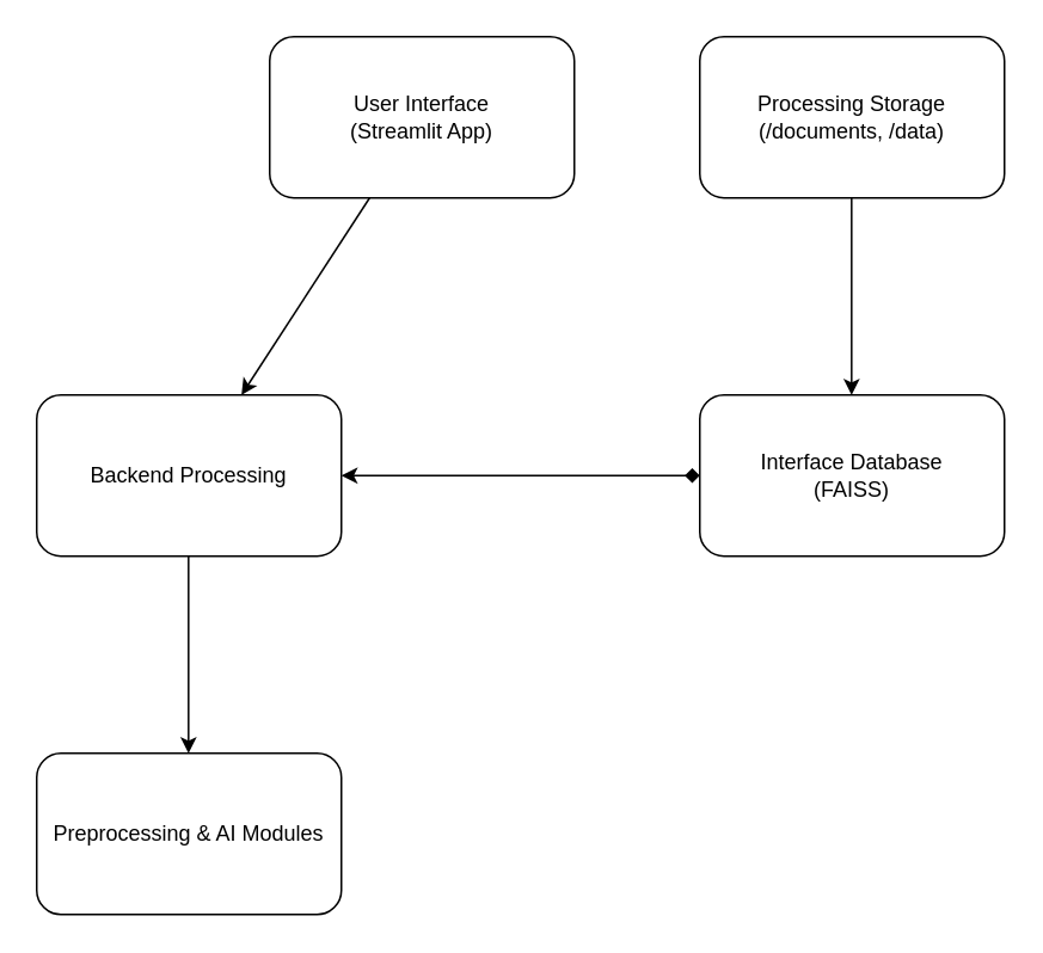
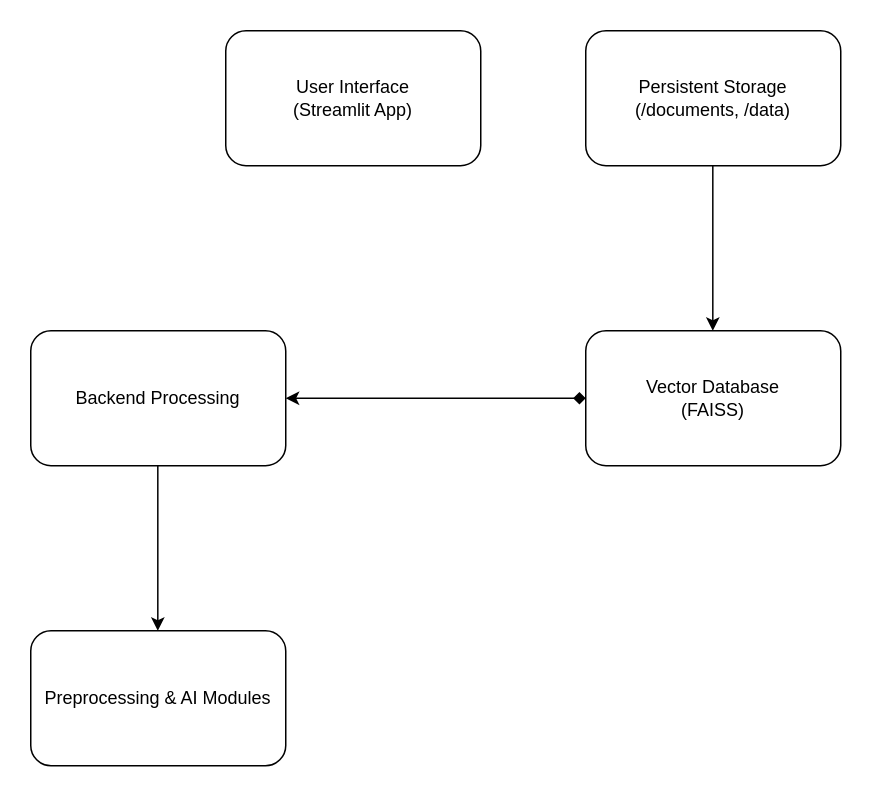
- <mxCell id="3" value="Processing Storage&lt;div&gt;(/documents, /data)&lt;/div&gt;" style="rounded=1;whiteSpace=wrap;html=1;" vertex="1" parent="1"><mxGeometry x="390" y="20" width="170" height="90" as="geometry" /></mxCell>
+ <mxCell id="3" value="Persistent Storage&lt;div&gt;(/documents, /data)&lt;/div&gt;" style="rounded=1;whiteSpace=wrap;html=1;" vertex="1" parent="1"><mxGeometry x="390" y="20" width="170" height="90" as="geometry" /></mxCell>
- <mxCell id="8" value="" style="endArrow=classic;html=1;rounded=0;" edge="1" parent="1" source="2" target="4"><mxGeometry width="50" height="50" relative="1" as="geometry"><mxPoint x="100" y="110" as="sourcePoint" /><mxPoint x="310" y="250" as="targetPoint" /></mxGeometry></mxCell>
- <mxCell id="5" value="Interface Database&lt;div&gt;(FAISS)&lt;/div&gt;" style="rounded=1;whiteSpace=wrap;html=1;" vertex="1" parent="1"><mxGeometry x="390" y="220" width="170" height="90" as="geometry" /></mxCell>
+ <mxCell id="5" value="Vector Database&lt;div&gt;(FAISS)&lt;/div&gt;" style="rounded=1;whiteSpace=wrap;html=1;" vertex="1" parent="1"><mxGeometry x="390" y="220" width="170" height="90" as="geometry" /></mxCell>
